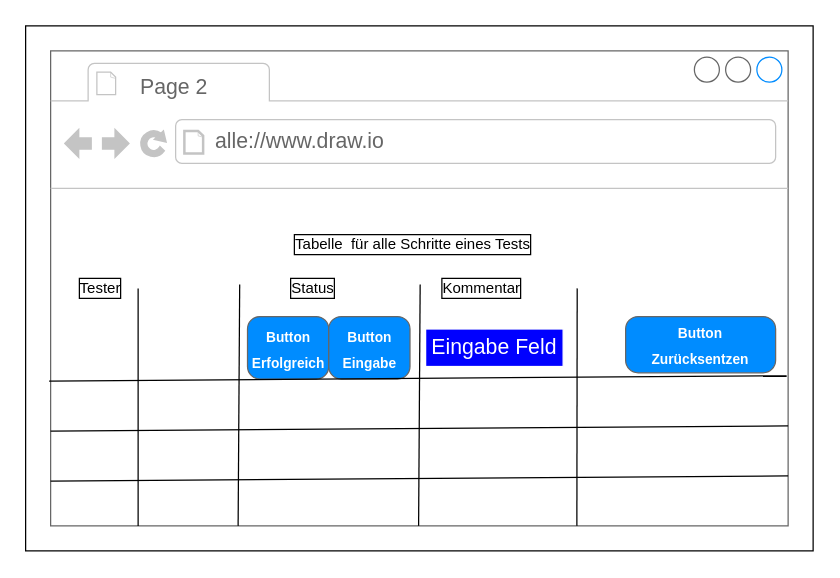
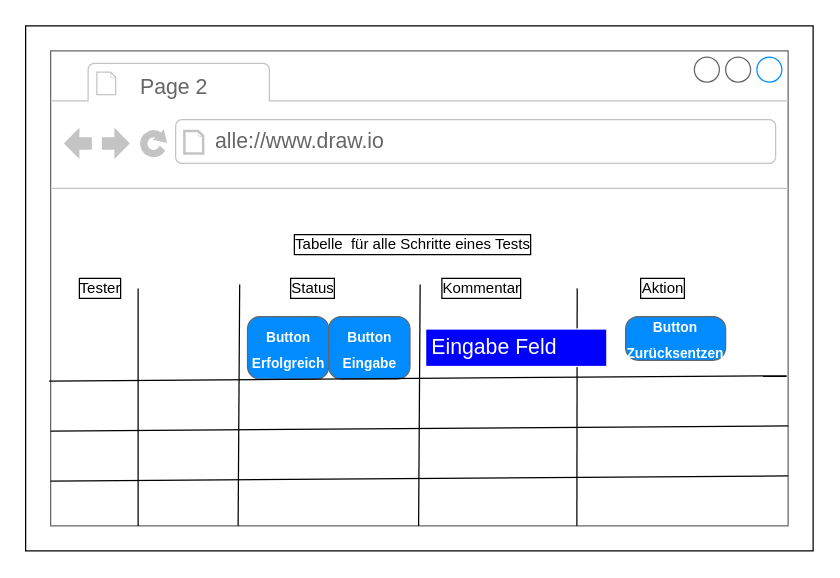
+ <mxCell id="9" value="Aktion" style="text;html=1;strokeColor=none;fillColor=none;align=center;verticalAlign=middle;whiteSpace=wrap;rounded=0;shadow=1;glass=0;labelBorderColor=default;sketch=1;" vertex="1" parent="3"><mxGeometry x="460" y="175" width="60" height="30" as="geometry" /></mxCell>
- <mxCell id="19" value="&lt;span style=&quot;font-size: 11px;&quot;&gt;Button&lt;br&gt;&lt;/span&gt;&lt;span style=&quot;font-size: 11px;&quot;&gt;Zurücksentzen&lt;/span&gt;" style="strokeWidth=1;shadow=0;dashed=0;align=center;html=1;shape=mxgraph.mockup.buttons.button;strokeColor=#666666;fontColor=#ffffff;mainText=;buttonStyle=round;fontSize=17;fontStyle=1;fillColor=#008cff;whiteSpace=wrap;" vertex="1" parent="3"><mxGeometry x="460" y="212.5" width="120" height="45" as="geometry" /></mxCell>
+ <mxCell id="19" value="&lt;span style=&quot;font-size: 11px;&quot;&gt;Button&lt;br&gt;&lt;/span&gt;&lt;span style=&quot;font-size: 11px;&quot;&gt;Zurücksentzen&lt;/span&gt;" style="strokeWidth=1;shadow=0;dashed=0;align=center;html=1;shape=mxgraph.mockup.buttons.button;strokeColor=#666666;fontColor=#ffffff;mainText=;buttonStyle=round;fontSize=17;fontStyle=1;fillColor=#008cff;whiteSpace=wrap;" vertex="1" parent="3"><mxGeometry x="460" y="212.5" width="80" height="35" as="geometry" /></mxCell>
- <mxCell id="20" value="Eingabe Feld" style="strokeWidth=1;shadow=0;dashed=0;align=center;html=1;shape=mxgraph.mockup.forms.pwField;strokeColor=#FFFFFF;mainText=;align=left;fontColor=#FFFFFF;fontSize=17;spacingLeft=3;fillColor=#0000FF;gradientColor=none;" vertex="1" parent="3"><mxGeometry x="300" y="222.5" width="110" height="30" as="geometry" /></mxCell>
+ <mxCell id="20" value="Eingabe Feld" style="strokeWidth=1;shadow=0;dashed=0;align=center;html=1;shape=mxgraph.mockup.forms.pwField;strokeColor=#FFFFFF;mainText=;align=left;fontColor=#FFFFFF;fontSize=17;spacingLeft=3;fillColor=#0000FF;gradientColor=none;" vertex="1" parent="3"><mxGeometry x="300" y="222.5" width="145" height="30" as="geometry" /></mxCell>
